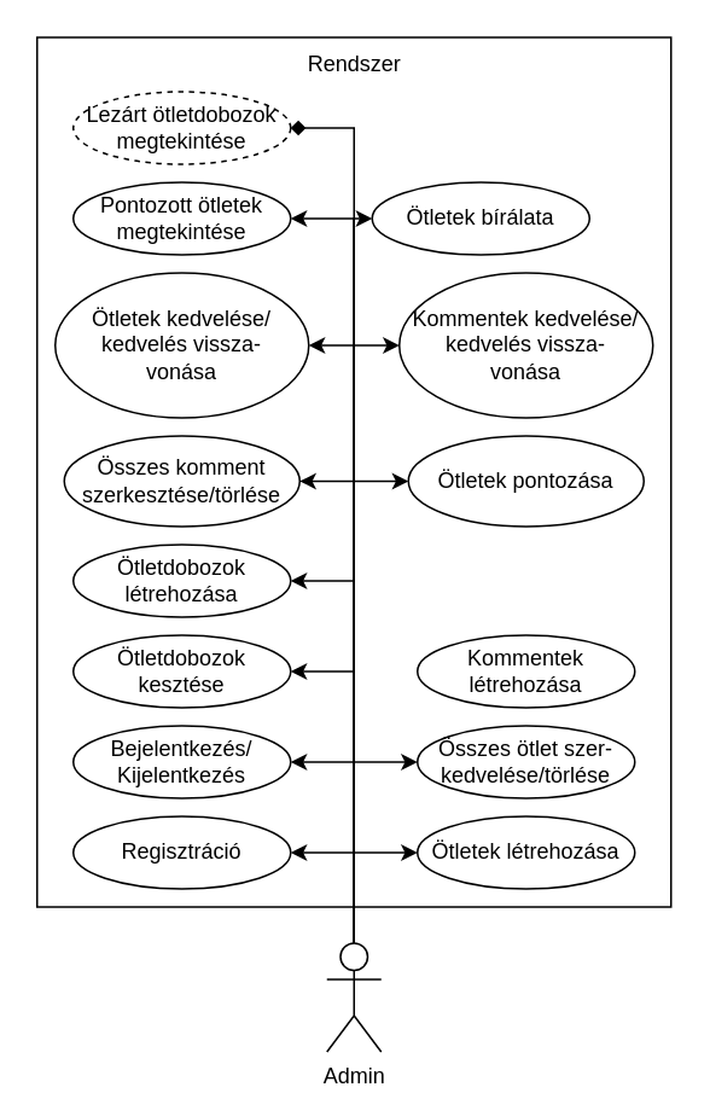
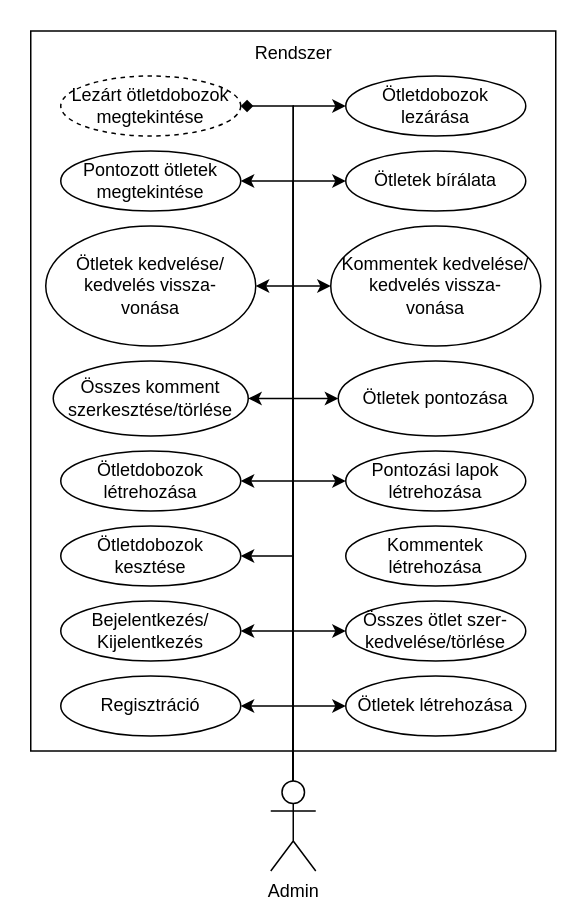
+ <mxCell id="35" value="" style="endArrow=classic;html=1;rounded=0;entryX=0;entryY=0.5;entryDx=0;entryDy=0;exitX=0.5;exitY=0;exitDx=0;exitDy=0;exitPerimeter=0;" edge="1" parent="1" source="3" target="28"><mxGeometry width="50" height="50" relative="1" as="geometry"><mxPoint x="160" y="330" as="sourcePoint" /><mxPoint x="210" y="280" as="targetPoint" /><Array as="points"><mxPoint x="195" y="70" /></Array></mxGeometry></mxCell>
+ <mxCell id="28" value="Ötletdobozok lezárása" style="ellipse;whiteSpace=wrap;html=1;" vertex="1" parent="1"><mxGeometry x="230" y="50" width="120" height="40" as="geometry" /></mxCell>
- <mxCell id="27" value="Ötletek bírálata" style="ellipse;whiteSpace=wrap;html=1;" vertex="1" parent="1"><mxGeometry x="205" y="100" width="120" height="40" as="geometry" /></mxCell>
+ <mxCell id="27" value="Ötletek bírálata" style="ellipse;whiteSpace=wrap;html=1;" vertex="1" parent="1"><mxGeometry x="230" y="100" width="120" height="40" as="geometry" /></mxCell>
+ <mxCell id="31" value="" style="endArrow=classic;html=1;rounded=0;entryX=0;entryY=0.5;entryDx=0;entryDy=0;exitX=0.5;exitY=0;exitDx=0;exitDy=0;exitPerimeter=0;" edge="1" parent="1" source="3" target="26"><mxGeometry width="50" height="50" relative="1" as="geometry"><mxPoint x="160" y="330" as="sourcePoint" /><mxPoint x="210" y="280" as="targetPoint" /><Array as="points"><mxPoint x="195" y="320" /></Array></mxGeometry></mxCell>
+ <mxCell id="26" value="Pontozási lapok létrehozása" style="ellipse;whiteSpace=wrap;html=1;" vertex="1" parent="1"><mxGeometry x="230" y="300" width="120" height="40" as="geometry" /></mxCell>
